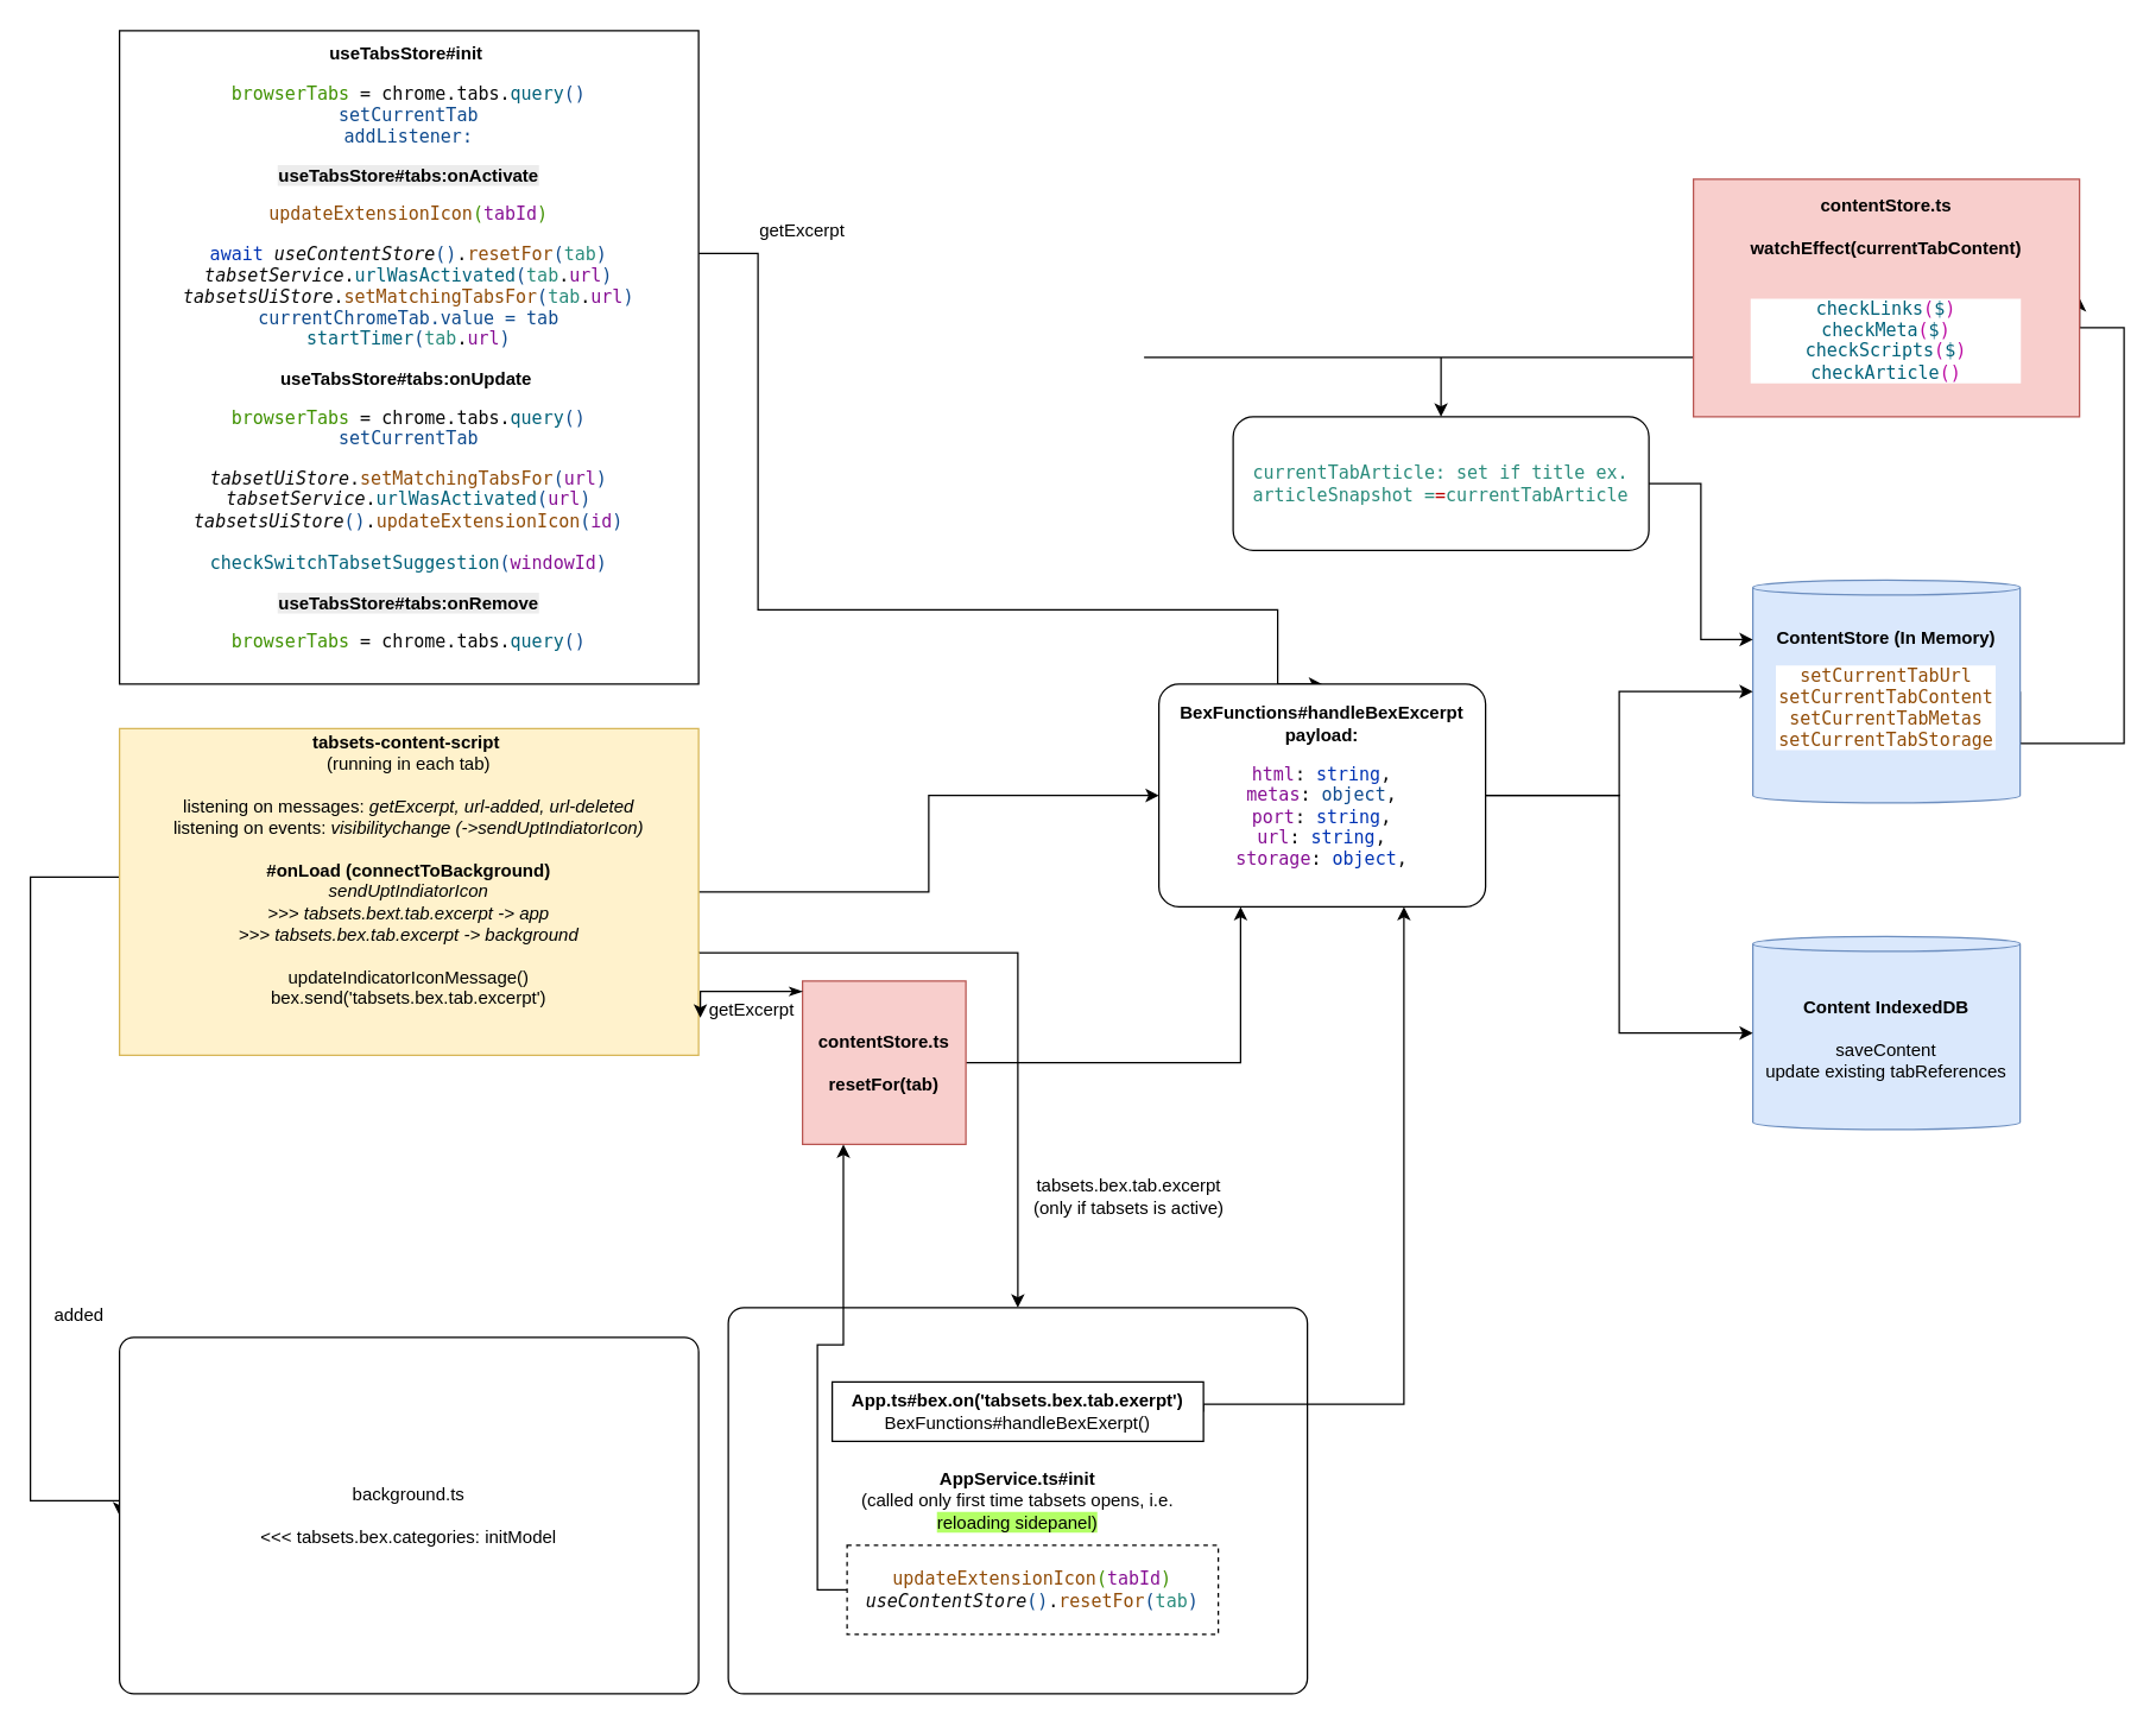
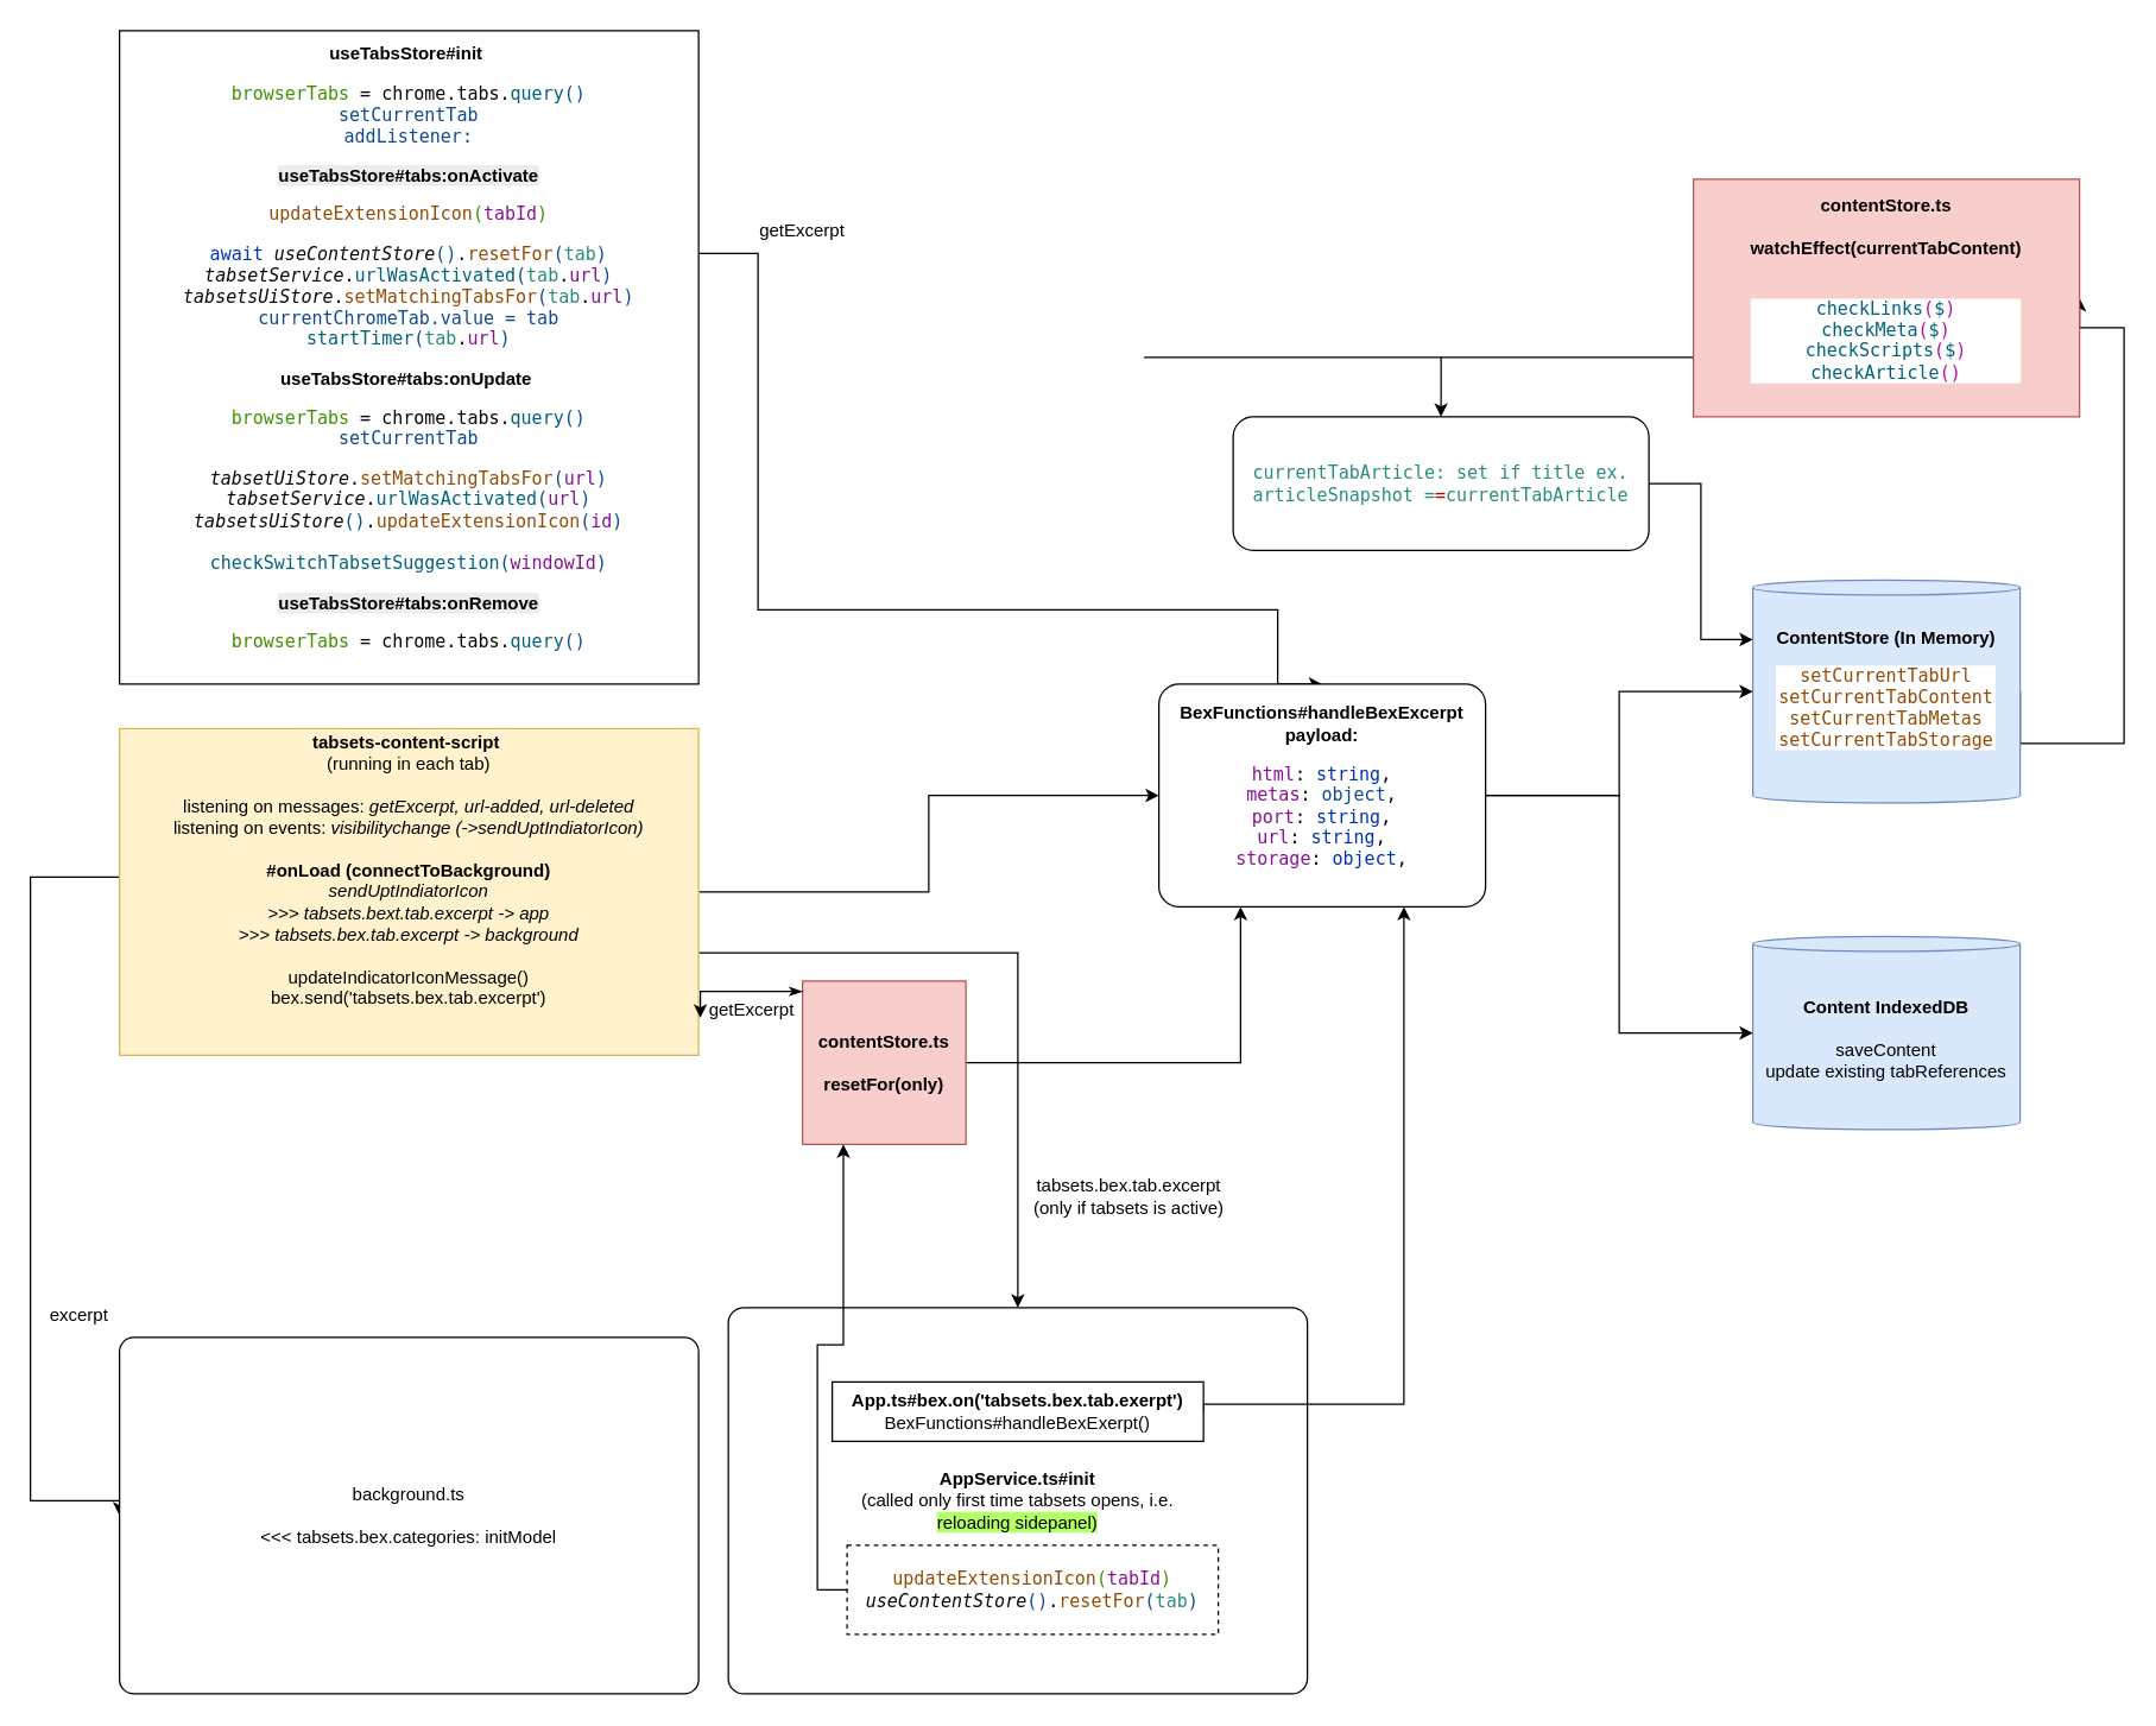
- <mxCell id="25" value="&lt;b&gt;contentStore.ts&lt;/b&gt;&lt;div&gt;&lt;b&gt;&lt;br&gt;&lt;/b&gt;&lt;/div&gt;&lt;div&gt;&lt;b&gt;resetFor(tab)&lt;/b&gt;&lt;/div&gt;" style="rounded=0;whiteSpace=wrap;html=1;fillColor=#f8cecc;strokeColor=#b85450;" parent="1" vertex="1"><mxGeometry x="540" y="660" width="110" height="110" as="geometry" /></mxCell>
+ <mxCell id="25" value="&lt;b&gt;contentStore.ts&lt;/b&gt;&lt;div&gt;&lt;b&gt;&lt;br&gt;&lt;/b&gt;&lt;/div&gt;&lt;div&gt;&lt;b&gt;resetFor(only)&lt;/b&gt;&lt;/div&gt;" style="rounded=0;whiteSpace=wrap;html=1;fillColor=#f8cecc;strokeColor=#b85450;" parent="1" vertex="1"><mxGeometry x="540" y="660" width="110" height="110" as="geometry" /></mxCell>
- <mxCell id="23" value="added" style="text;html=1;align=center;verticalAlign=middle;whiteSpace=wrap;rounded=0;" parent="1" vertex="1"><mxGeometry x="23" y="870" width="60" height="30" as="geometry" /></mxCell>
+ <mxCell id="23" value="excerpt" style="text;html=1;align=center;verticalAlign=middle;whiteSpace=wrap;rounded=0;" parent="1" vertex="1"><mxGeometry x="23" y="870" width="60" height="30" as="geometry" /></mxCell>
